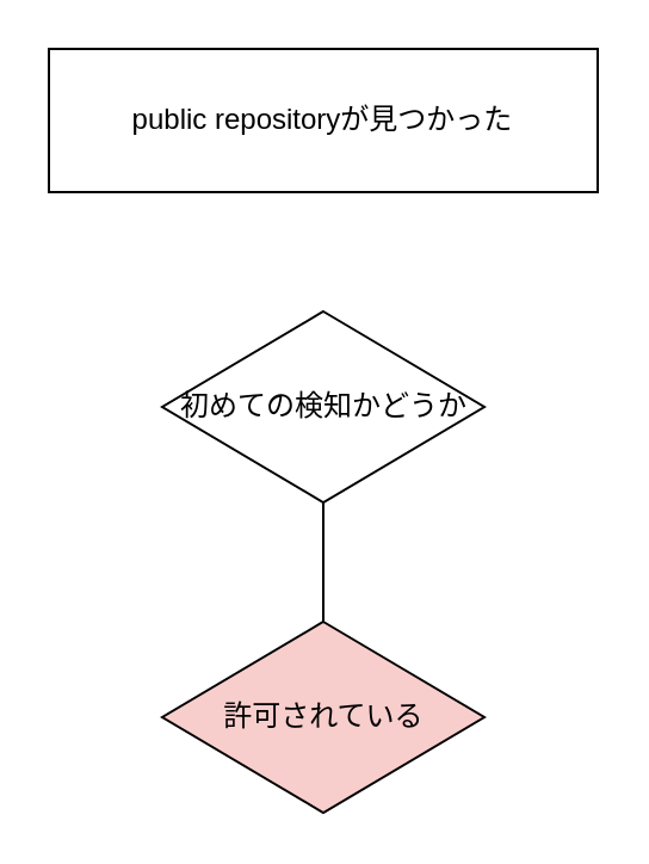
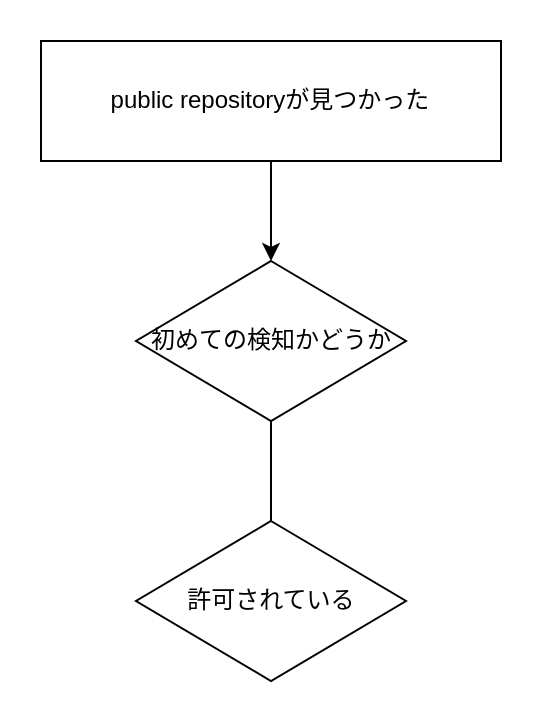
+ <mxCell id="2" style="edgeStyle=none;html=1;" edge="1" parent="1" source="3" target="5"><mxGeometry relative="1" as="geometry"><mxPoint x="135" y="150" as="targetPoint" /></mxGeometry></mxCell>
- <mxCell id="6" value="許可されている" style="rhombus;whiteSpace=wrap;html=1;fillColor=#f8cecc;" vertex="1" parent="1"><mxGeometry x="67.5" y="260" width="135" height="80" as="geometry" /></mxCell>
+ <mxCell id="6" value="許可されている" style="rhombus;whiteSpace=wrap;html=1;" vertex="1" parent="1"><mxGeometry x="67.5" y="260" width="135" height="80" as="geometry" /></mxCell>
